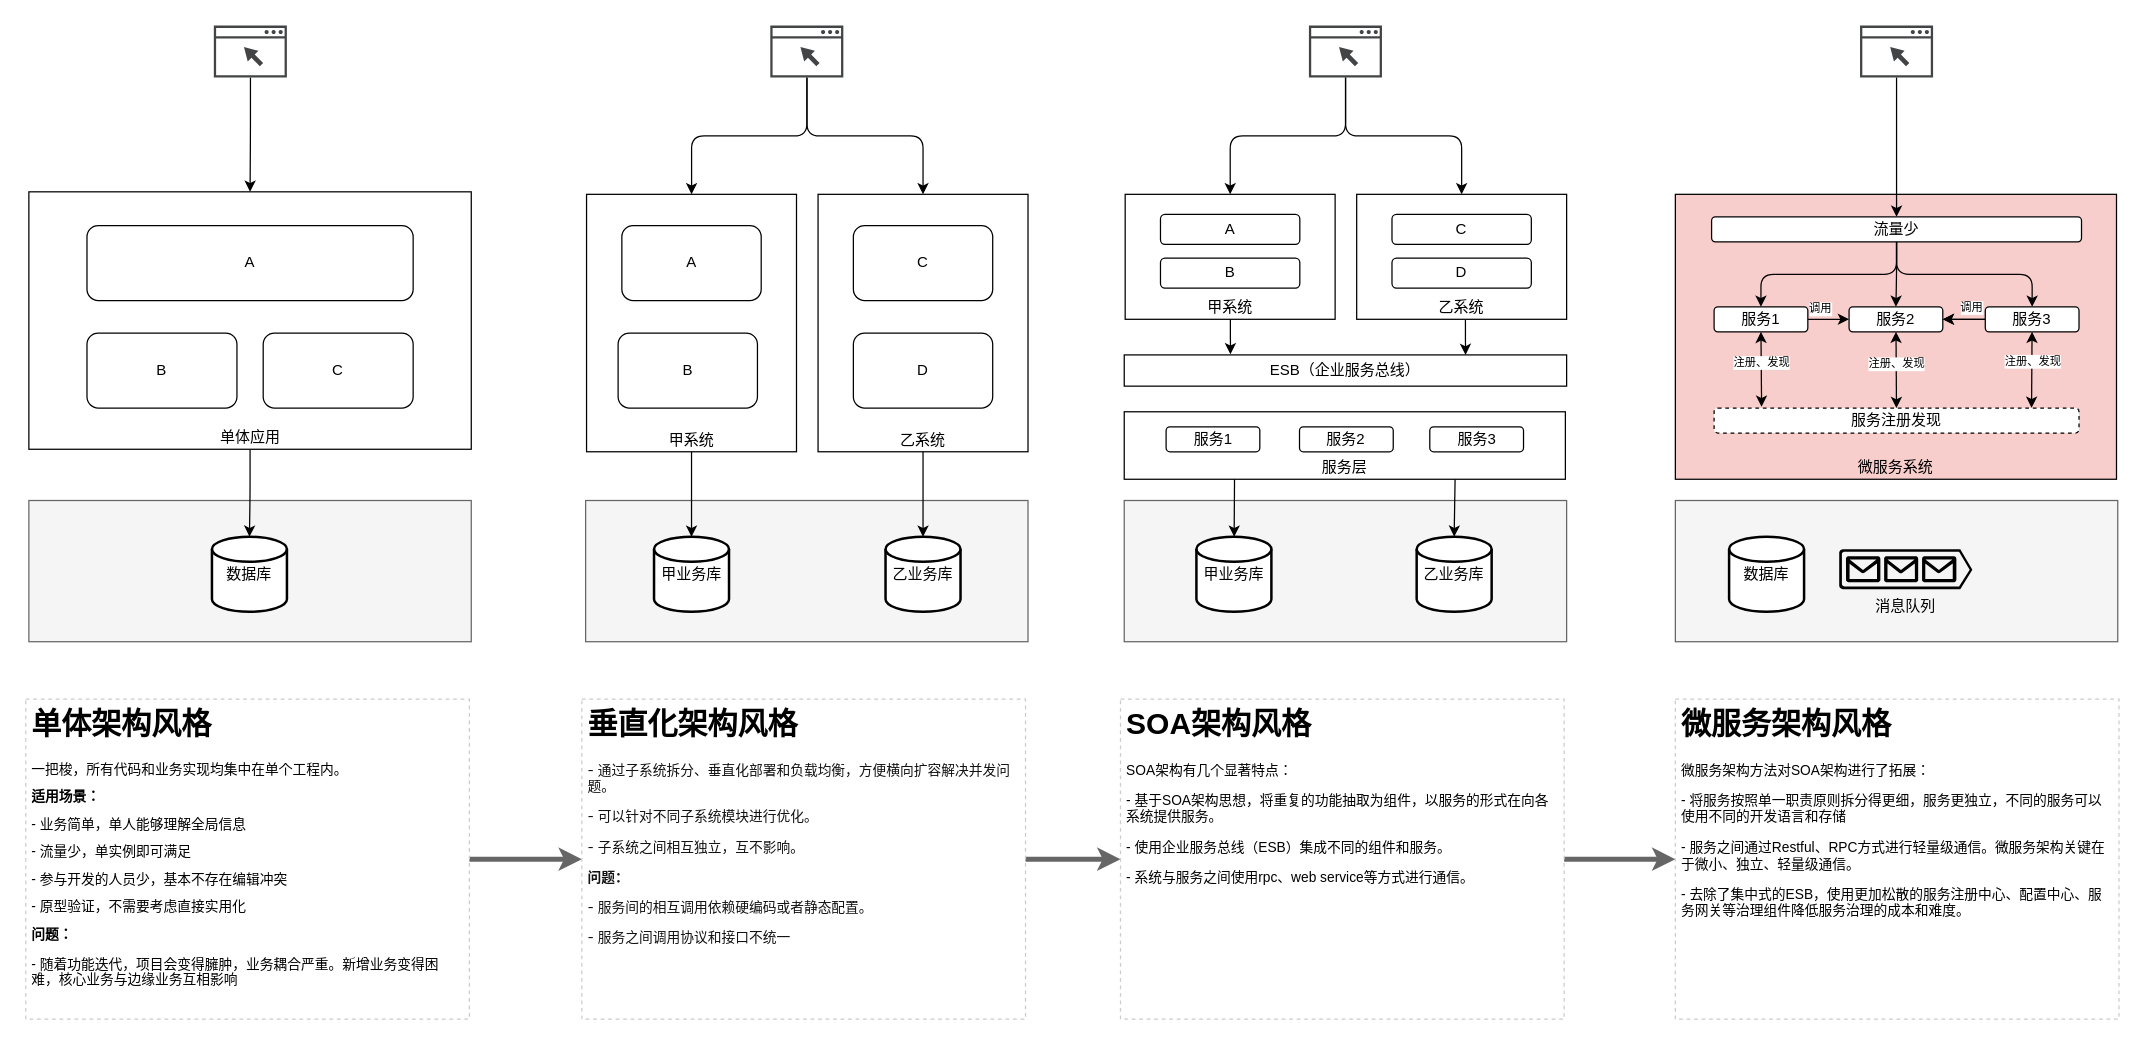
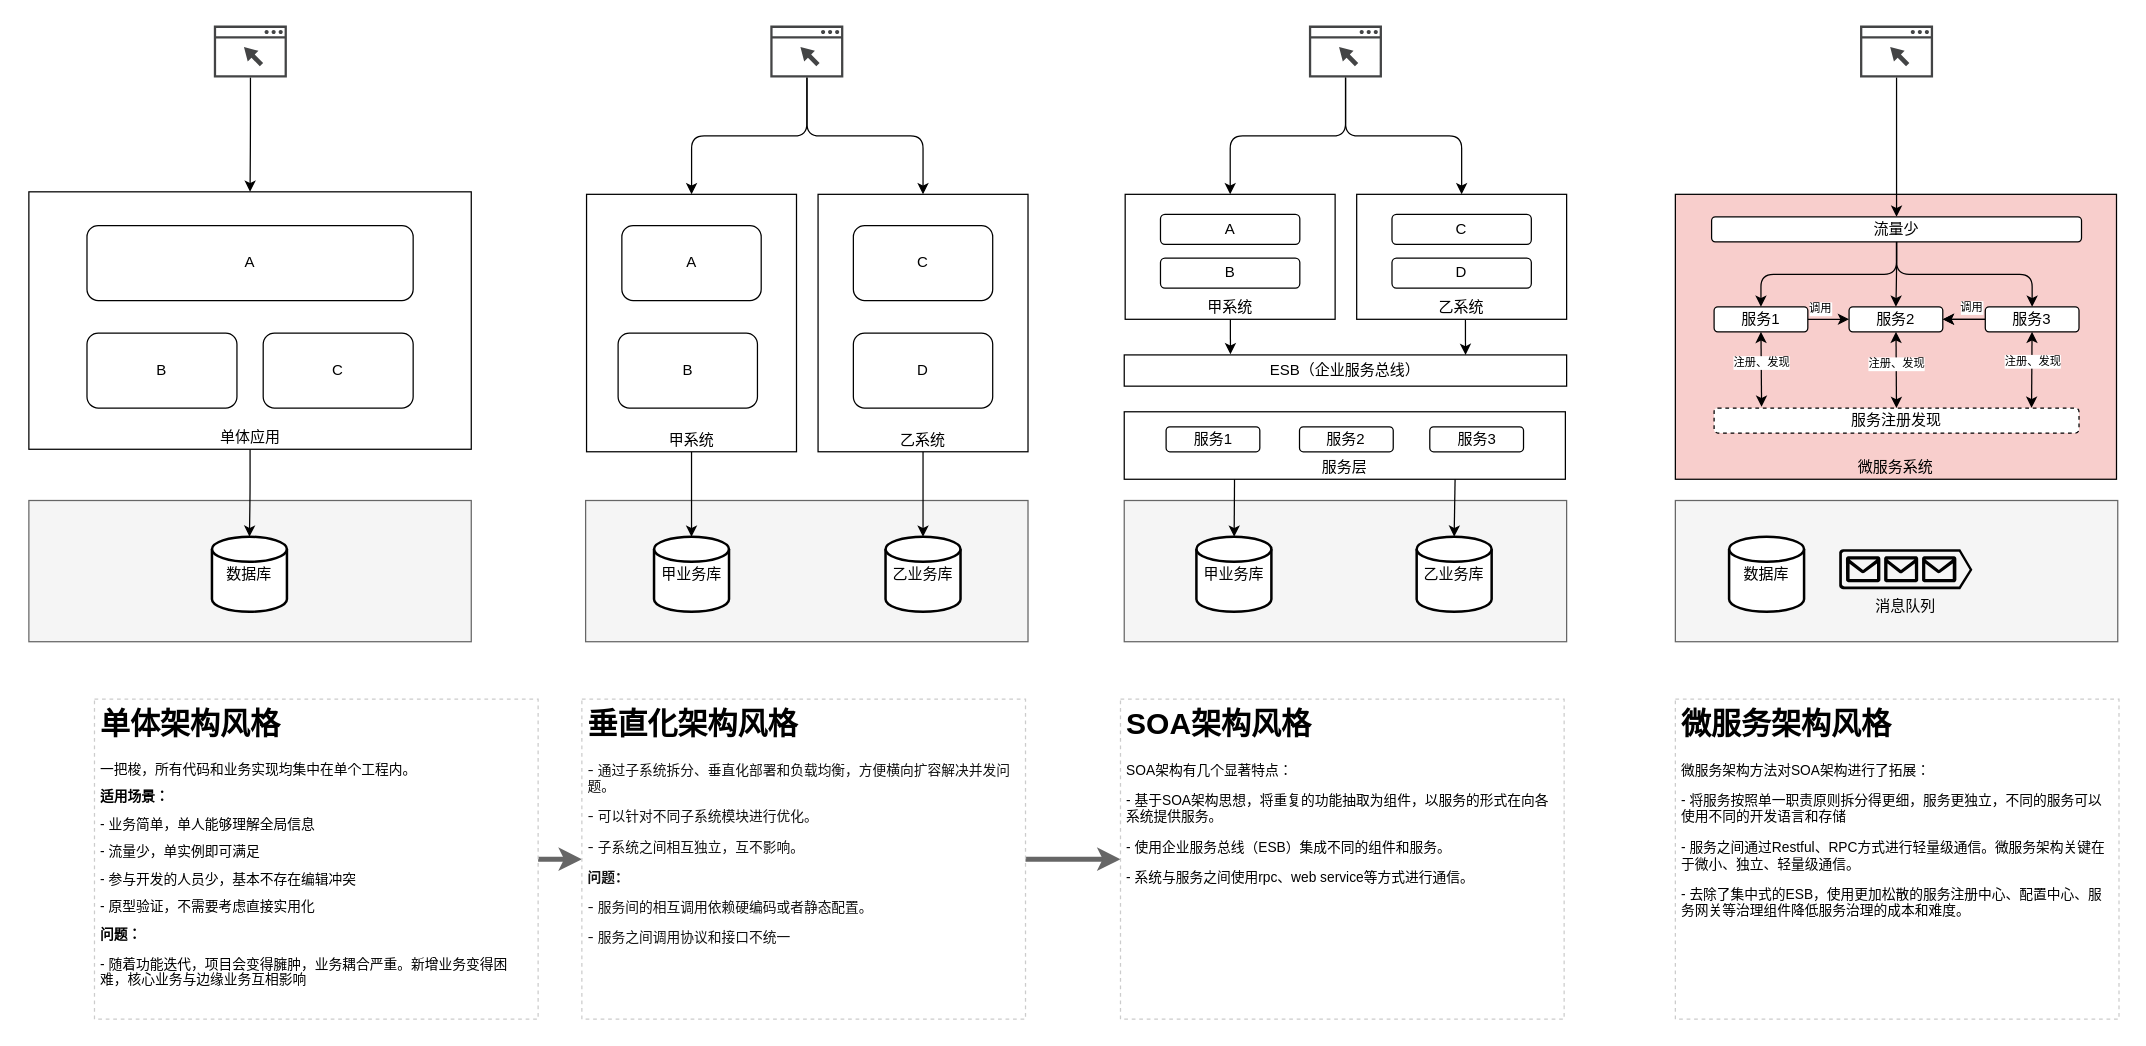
- <mxCell id="69" value="&lt;h1&gt;单体架构风格&lt;/h1&gt;&lt;p style=&quot;font-size: 11px; line-height: 100%;&quot;&gt;&lt;font style=&quot;font-size: 11px;&quot;&gt;一把梭，所有代码和业务实现均集中在单个工程内。&lt;/font&gt;&lt;/p&gt;&lt;p style=&quot;font-size: 11px; line-height: 100%;&quot;&gt;&lt;b&gt;&lt;font style=&quot;font-size: 11px;&quot;&gt;适用场景：&lt;/font&gt;&lt;/b&gt;&lt;/p&gt;&lt;p style=&quot;font-size: 11px; line-height: 100%;&quot;&gt;&lt;font style=&quot;font-size: 11px;&quot;&gt;- 业务简单，单人能够理解全局信息&lt;/font&gt;&lt;/p&gt;&lt;p style=&quot;font-size: 11px; line-height: 100%;&quot;&gt;&lt;font style=&quot;font-size: 11px;&quot;&gt;- 流量少，单实例即可满足&lt;/font&gt;&lt;/p&gt;&lt;p style=&quot;font-size: 11px; line-height: 100%;&quot;&gt;&lt;font style=&quot;font-size: 11px;&quot;&gt;- 参与开发的人员少，基本不存在编辑冲突&lt;/font&gt;&lt;/p&gt;&lt;p style=&quot;font-size: 11px; line-height: 100%;&quot;&gt;&lt;font style=&quot;font-size: 11px;&quot;&gt;- 原型验证，不需要考虑直接实用化&lt;/font&gt;&lt;/p&gt;&lt;p style=&quot;font-size: 11px; line-height: 100%;&quot;&gt;&lt;b&gt;&lt;font style=&quot;font-size: 11px;&quot;&gt;问题：&lt;/font&gt;&lt;/b&gt;&lt;/p&gt;&lt;p style=&quot;line-height: 100%;&quot;&gt;&lt;font style=&quot;font-size: 11px;&quot;&gt;- 随着功能迭代，项目会变得臃肿，业务耦合严重。新增业务变得困难，核⼼业务与边缘业务互相影响&lt;/font&gt;&lt;br&gt;&lt;/p&gt;" style="text;html=1;strokeColor=#CCCCCC;fillColor=none;spacing=5;spacingTop=-20;whiteSpace=wrap;overflow=hidden;rounded=0;fontSize=12;dashed=1;" parent="1" vertex="1"><mxGeometry x="20" y="559" width="355" height="256" as="geometry" /></mxCell>
+ <mxCell id="69" value="&lt;h1&gt;单体架构风格&lt;/h1&gt;&lt;p style=&quot;font-size: 11px; line-height: 100%;&quot;&gt;&lt;font style=&quot;font-size: 11px;&quot;&gt;一把梭，所有代码和业务实现均集中在单个工程内。&lt;/font&gt;&lt;/p&gt;&lt;p style=&quot;font-size: 11px; line-height: 100%;&quot;&gt;&lt;b&gt;&lt;font style=&quot;font-size: 11px;&quot;&gt;适用场景：&lt;/font&gt;&lt;/b&gt;&lt;/p&gt;&lt;p style=&quot;font-size: 11px; line-height: 100%;&quot;&gt;&lt;font style=&quot;font-size: 11px;&quot;&gt;- 业务简单，单人能够理解全局信息&lt;/font&gt;&lt;/p&gt;&lt;p style=&quot;font-size: 11px; line-height: 100%;&quot;&gt;&lt;font style=&quot;font-size: 11px;&quot;&gt;- 流量少，单实例即可满足&lt;/font&gt;&lt;/p&gt;&lt;p style=&quot;font-size: 11px; line-height: 100%;&quot;&gt;&lt;font style=&quot;font-size: 11px;&quot;&gt;- 参与开发的人员少，基本不存在编辑冲突&lt;/font&gt;&lt;/p&gt;&lt;p style=&quot;font-size: 11px; line-height: 100%;&quot;&gt;&lt;font style=&quot;font-size: 11px;&quot;&gt;- 原型验证，不需要考虑直接实用化&lt;/font&gt;&lt;/p&gt;&lt;p style=&quot;font-size: 11px; line-height: 100%;&quot;&gt;&lt;b&gt;&lt;font style=&quot;font-size: 11px;&quot;&gt;问题：&lt;/font&gt;&lt;/b&gt;&lt;/p&gt;&lt;p style=&quot;line-height: 100%;&quot;&gt;&lt;font style=&quot;font-size: 11px;&quot;&gt;- 随着功能迭代，项目会变得臃肿，业务耦合严重。新增业务变得困难，核⼼业务与边缘业务互相影响&lt;/font&gt;&lt;br&gt;&lt;/p&gt;" style="text;html=1;strokeColor=#CCCCCC;fillColor=none;spacing=5;spacingTop=-20;whiteSpace=wrap;overflow=hidden;rounded=0;fontSize=12;dashed=1;" parent="1" vertex="1"><mxGeometry x="75" y="559" width="355" height="256" as="geometry" /></mxCell>
- <mxCell id="72" style="edgeStyle=orthogonalEdgeStyle;rounded=1;orthogonalLoop=1;jettySize=auto;html=1;fontSize=12;startArrow=none;startFill=0;strokeWidth=4;strokeColor=#666666;" parent="1" source="73" target="74" edge="1"><mxGeometry relative="1" as="geometry" /></mxCell>
